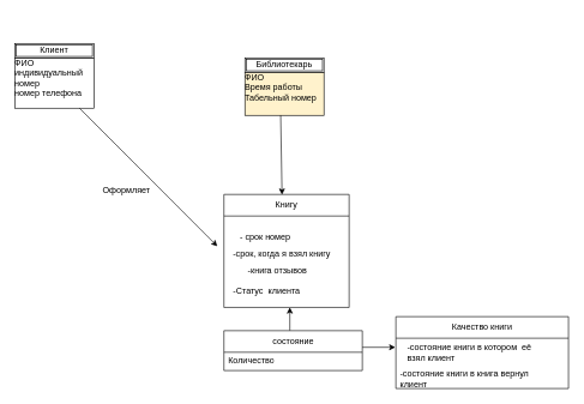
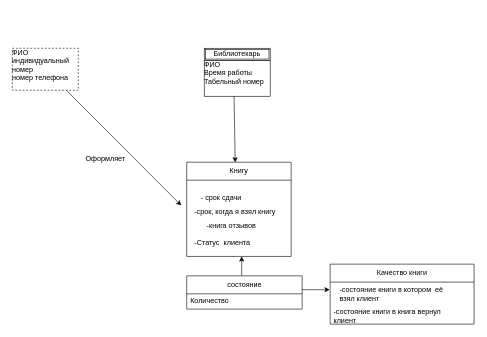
- <mxCell id="10" value="Клиент" style="shape=ext;double=1;rounded=0;whiteSpace=wrap;html=1;" vertex="1" parent="8"><mxGeometry width="110" height="20" as="geometry" /></mxCell>
- <mxCell id="9" value="ФИО&lt;br&gt;индивидуальный номер&lt;br&gt;номер телефона&lt;br&gt;" style="verticalAlign=top;align=left;overflow=fill;fontSize=12;fontFamily=Helvetica;html=1;whiteSpace=wrap;" vertex="1" parent="8"><mxGeometry y="20" width="110" height="70" as="geometry" /></mxCell>
+ <mxCell id="9" value="ФИО&lt;br&gt;индивидуальный номер&lt;br&gt;номер телефона&lt;br&gt;" style="verticalAlign=top;align=left;overflow=fill;fontSize=12;fontFamily=Helvetica;html=1;whiteSpace=wrap;dashed=1;" vertex="1" parent="8"><mxGeometry y="20" width="110" height="70" as="geometry" /></mxCell>
- <mxCell id="6" value="ФИО&lt;br&gt;Время работы&lt;br&gt;Табельный номер&lt;br&gt;" style="verticalAlign=top;align=left;overflow=fill;fontSize=12;fontFamily=Helvetica;html=1;whiteSpace=wrap;fillColor=#fff2cc;" vertex="1" parent="5"><mxGeometry y="20" width="110" height="60" as="geometry" /></mxCell>
+ <mxCell id="6" value="ФИО&lt;br&gt;Время работы&lt;br&gt;Табельный номер&lt;br&gt;" style="verticalAlign=top;align=left;overflow=fill;fontSize=12;fontFamily=Helvetica;html=1;whiteSpace=wrap;" vertex="1" parent="5"><mxGeometry y="20" width="110" height="60" as="geometry" /></mxCell>
- <mxCell id="21" value="&amp;nbsp; &amp;nbsp; &amp;nbsp; &amp;nbsp; &amp;nbsp;- срок номер" style="text;html=1;align=center;verticalAlign=middle;resizable=0;points=[];autosize=1;strokeColor=none;fillColor=none;container=0;" vertex="1" parent="2"><mxGeometry x="273.333" y="294.377" width="120" height="30" as="geometry" /></mxCell>
+ <mxCell id="21" value="&amp;nbsp; &amp;nbsp; &amp;nbsp; &amp;nbsp; &amp;nbsp;- срок сдачи" style="text;html=1;align=center;verticalAlign=middle;resizable=0;points=[];autosize=1;strokeColor=none;fillColor=none;container=0;" vertex="1" parent="2"><mxGeometry x="273.333" y="294.377" width="120" height="30" as="geometry" /></mxCell>
